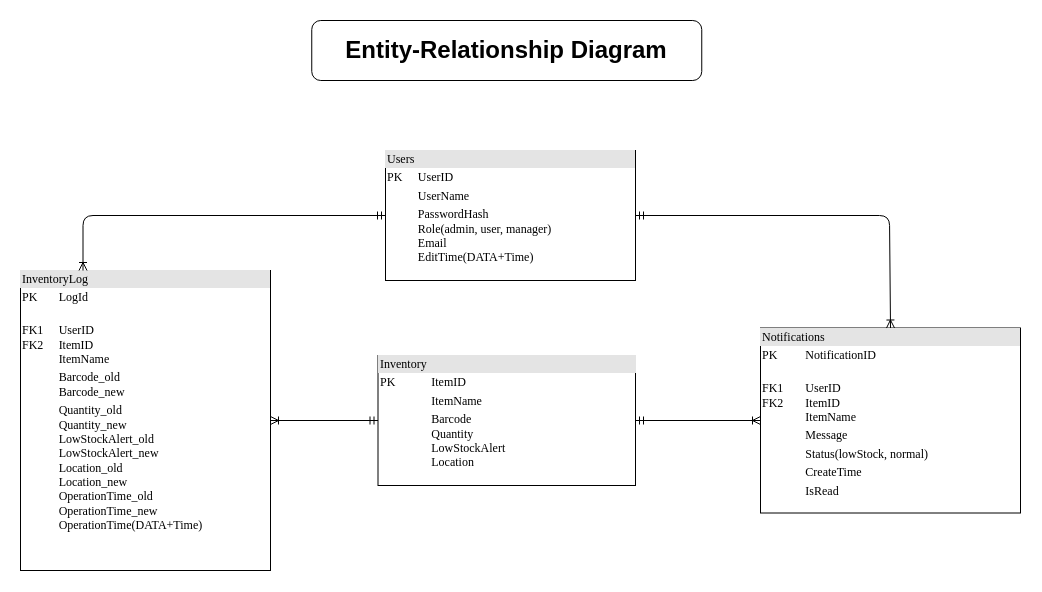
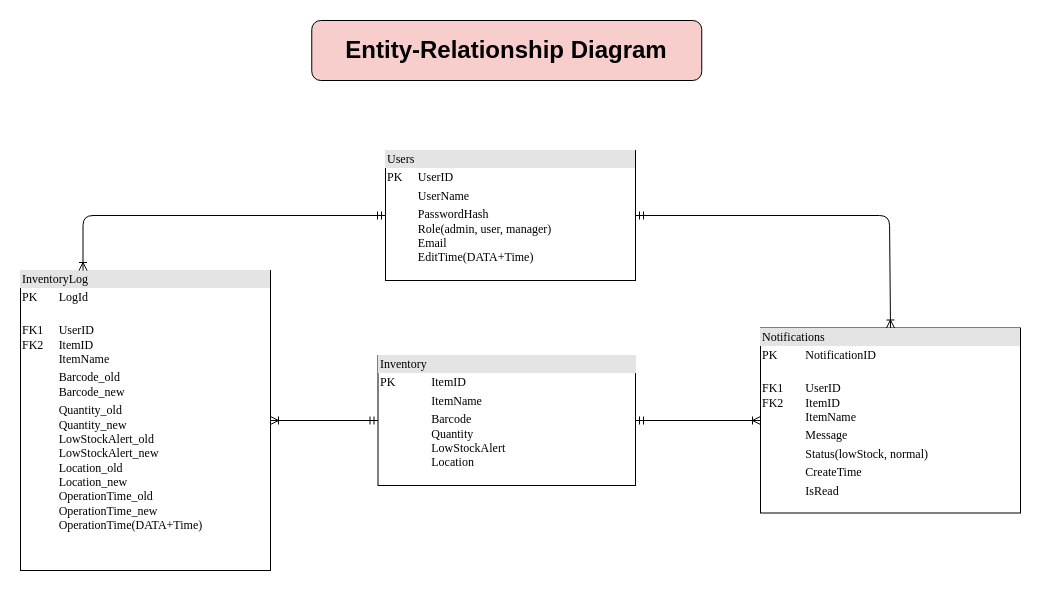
- <mxCell id="4" value="&lt;font style=&quot;font-size: 24px;&quot;&gt;&lt;b&gt;Entity-Relationship Diagram&lt;/b&gt;&lt;/font&gt;" style="rounded=1;whiteSpace=wrap;html=1;" parent="1" vertex="1"><mxGeometry x="311.25" y="20" width="390" height="60" as="geometry" /></mxCell>
+ <mxCell id="4" value="&lt;font style=&quot;font-size: 24px;&quot;&gt;&lt;b&gt;Entity-Relationship Diagram&lt;/b&gt;&lt;/font&gt;" style="rounded=1;whiteSpace=wrap;html=1;fillColor=#f8cecc;" parent="1" vertex="1"><mxGeometry x="311.25" y="20" width="390" height="60" as="geometry" /></mxCell>
